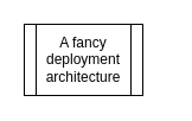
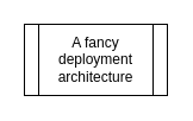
- <mxCell id="2" value="A fancy deployment architecture" style="shape=process;whiteSpace=wrap;html=1;backgroundOutline=1;" vertex="1" parent="1"><mxGeometry x="20" y="20" width="100" height="60" as="geometry" /></mxCell>
+ <mxCell id="2" value="A fancy deployment architecture" style="shape=process;whiteSpace=wrap;html=1;backgroundOutline=1;" vertex="1" parent="1"><mxGeometry x="20" y="20" width="120" height="60" as="geometry" /></mxCell>
